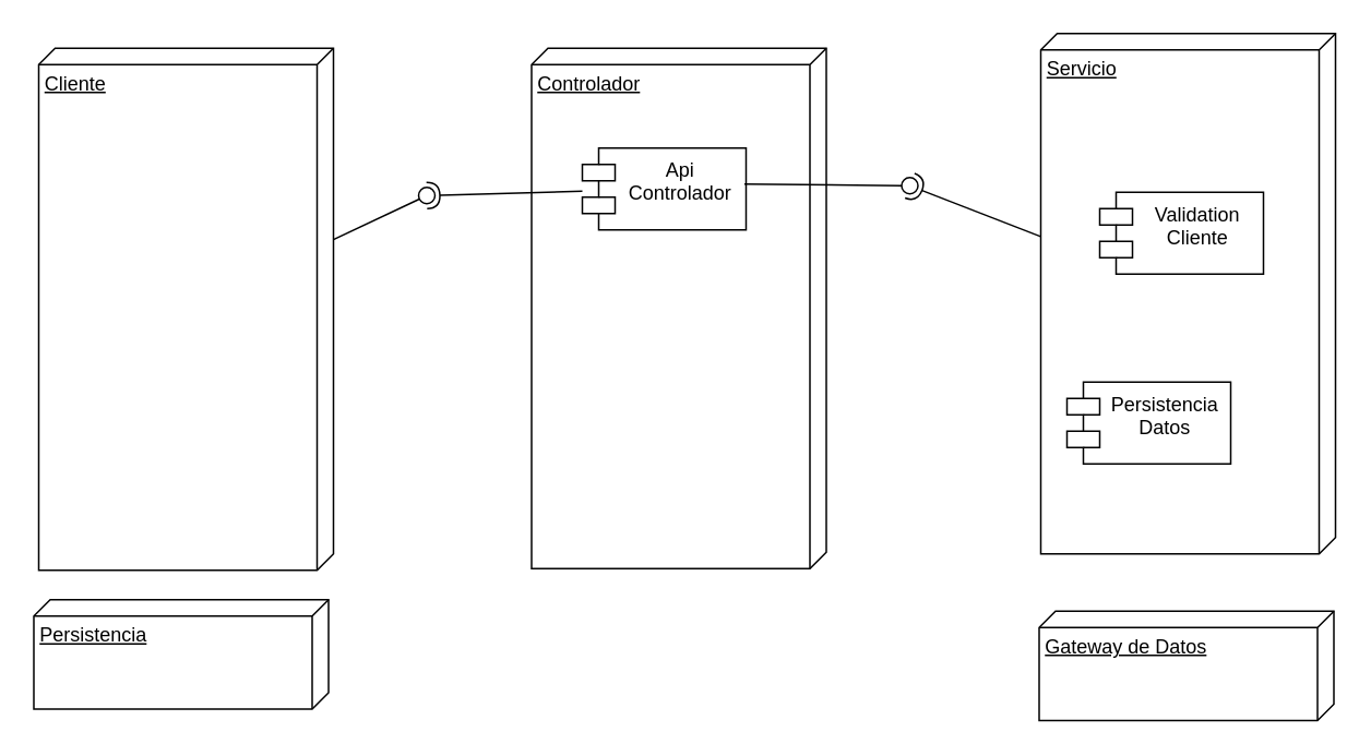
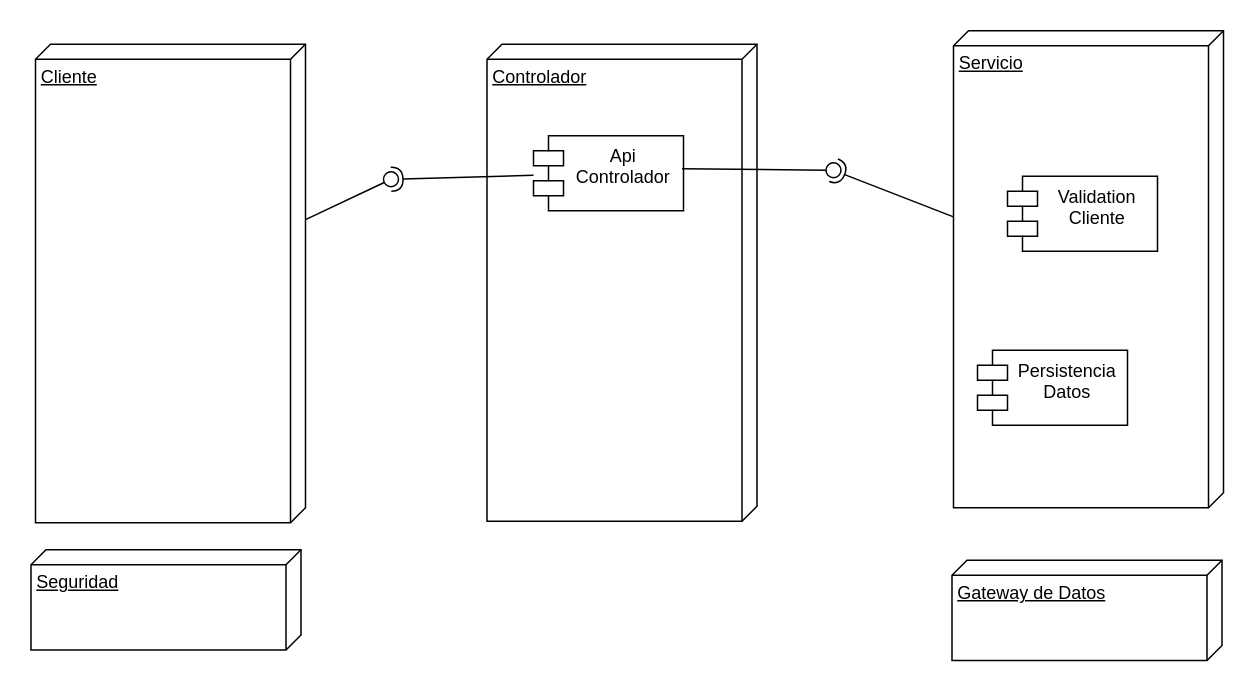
- <mxCell id="17" value="Persistencia" style="verticalAlign=top;align=left;spacingTop=8;spacingLeft=2;spacingRight=12;shape=cube;size=10;direction=south;fontStyle=4;html=1;whiteSpace=wrap;" vertex="1" parent="15"><mxGeometry width="180" height="66.791" as="geometry" /></mxCell>
+ <mxCell id="17" value="Seguridad" style="verticalAlign=top;align=left;spacingTop=8;spacingLeft=2;spacingRight=12;shape=cube;size=10;direction=south;fontStyle=4;html=1;whiteSpace=wrap;" vertex="1" parent="15"><mxGeometry width="180" height="66.791" as="geometry" /></mxCell>
